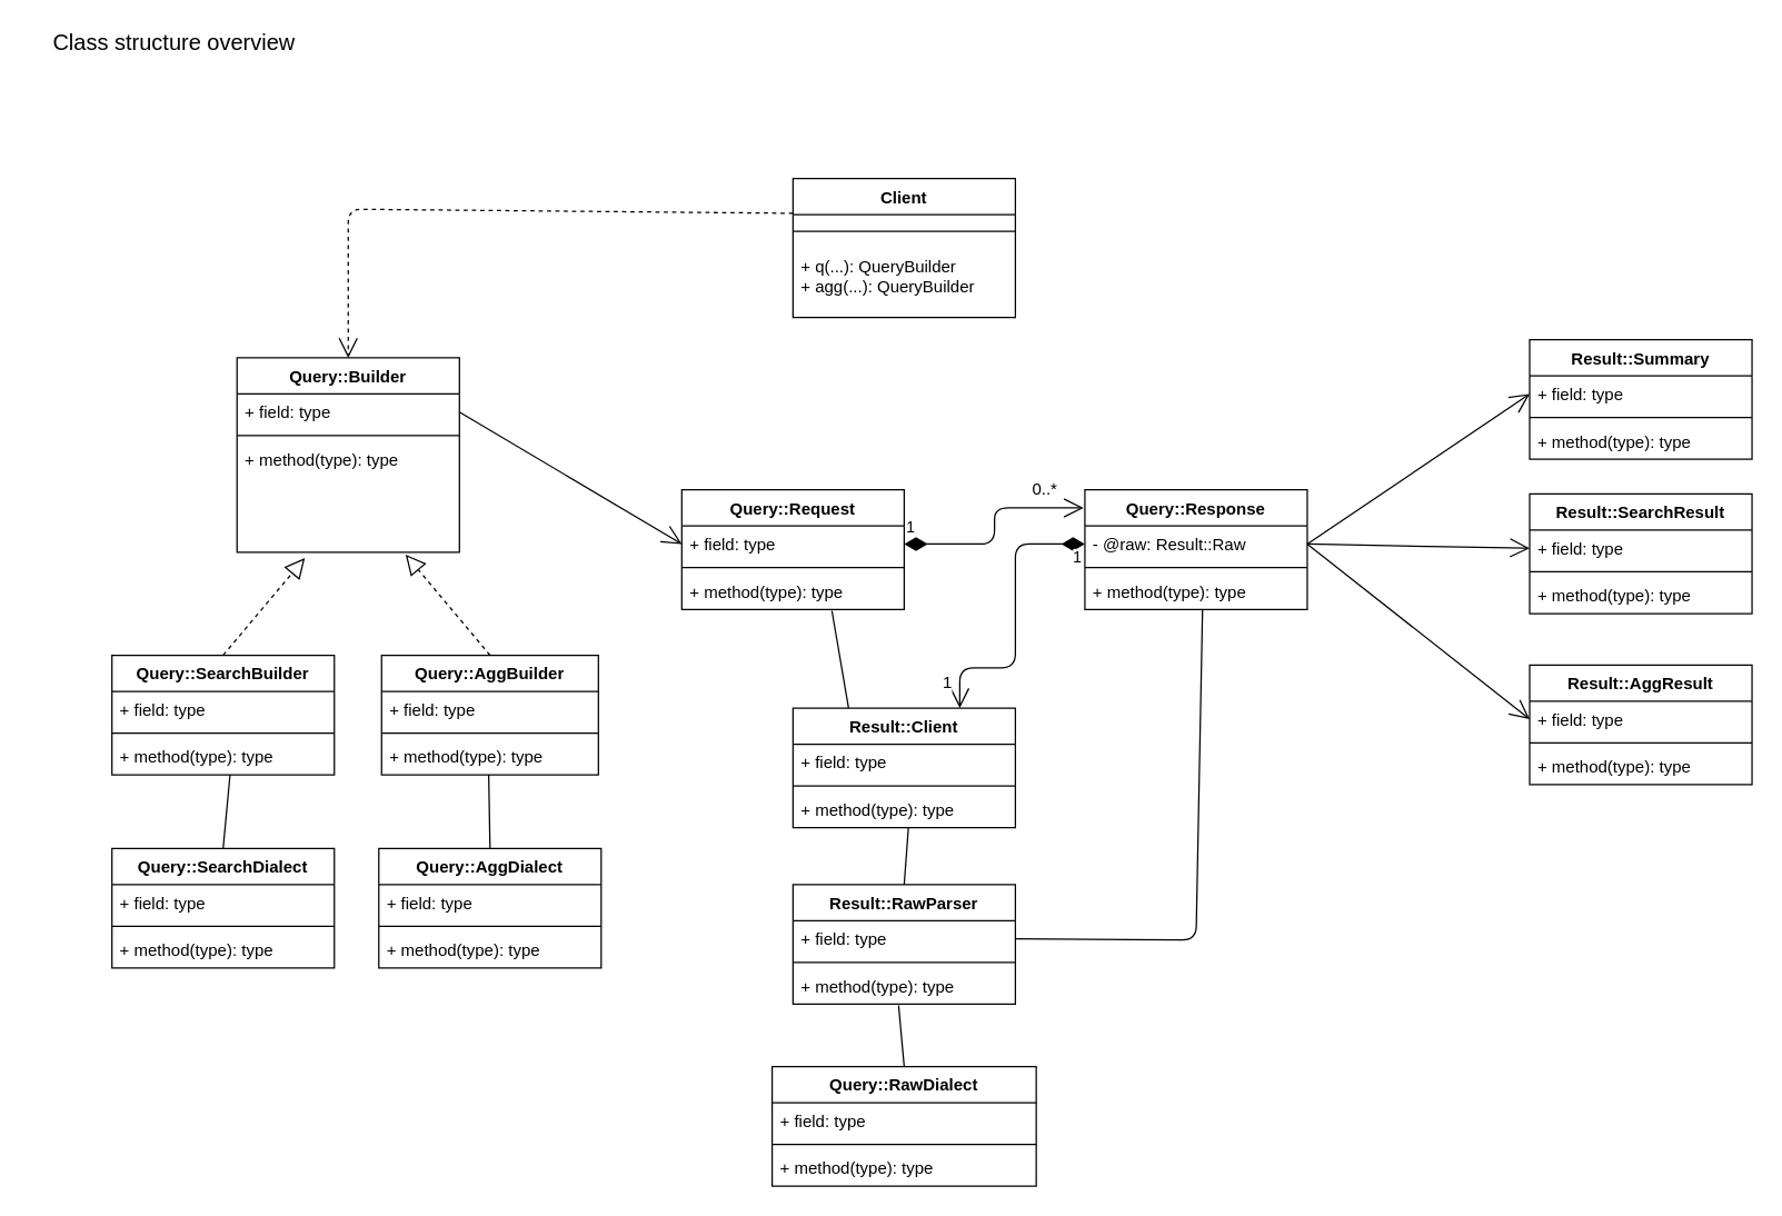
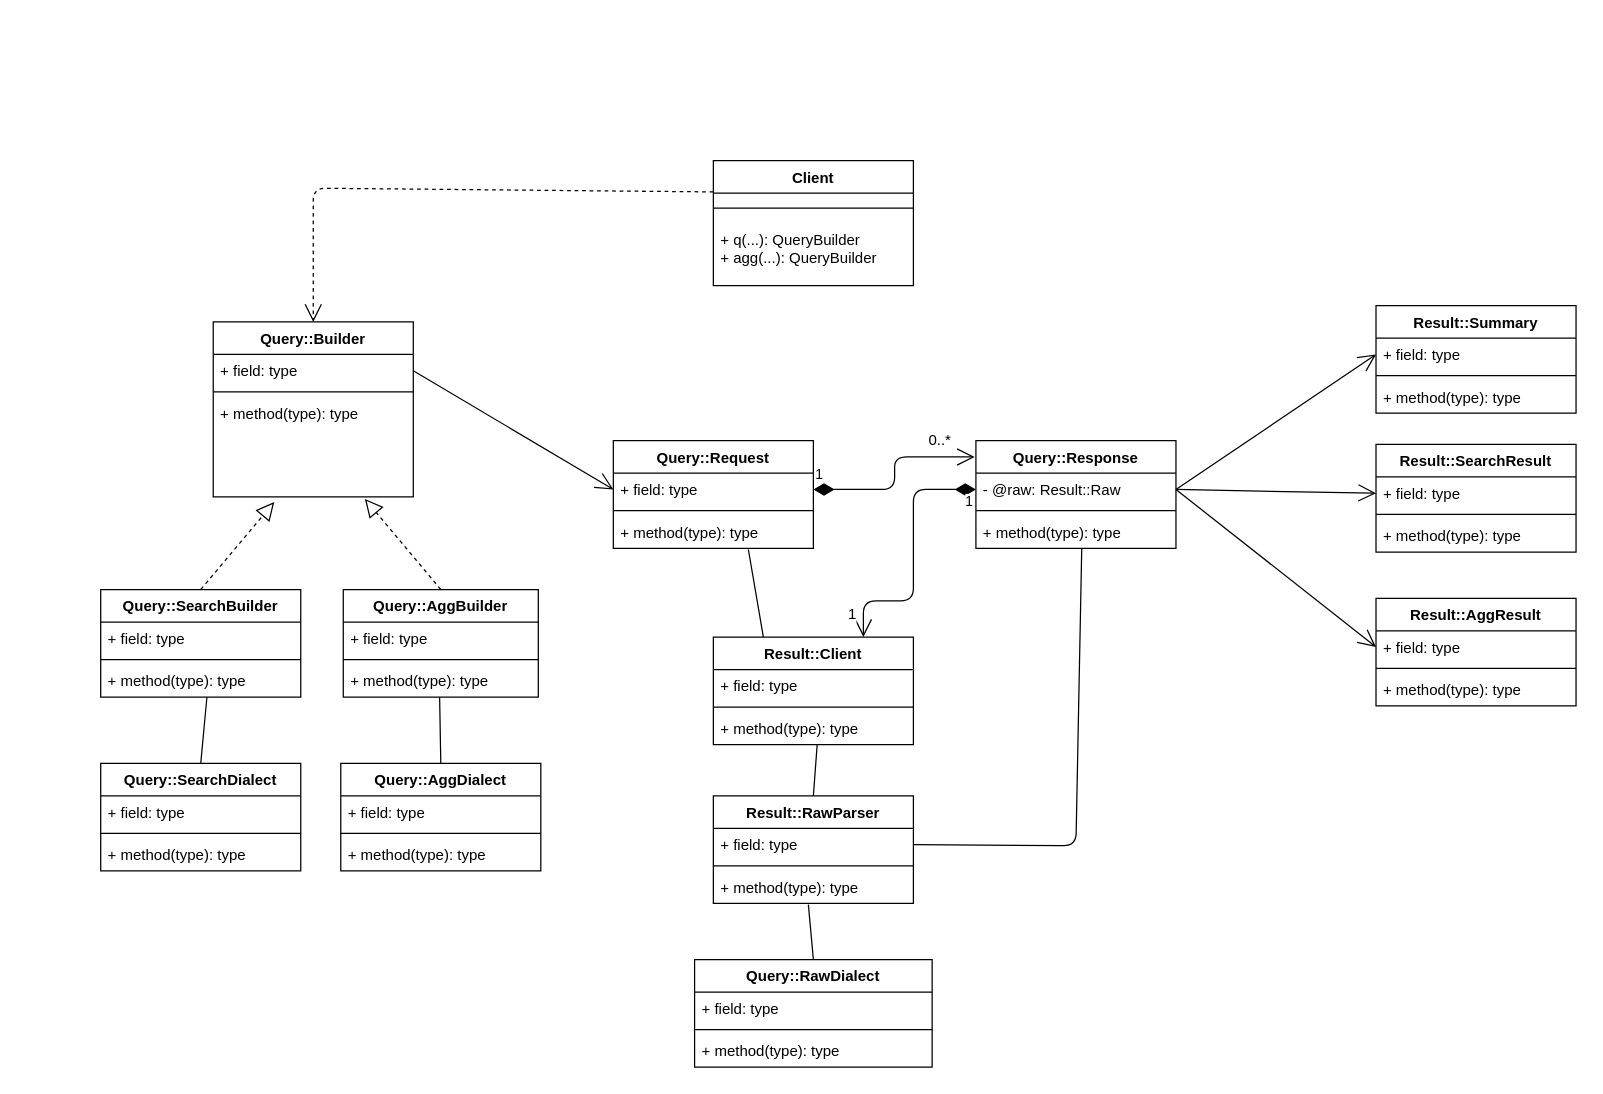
- <mxCell id="59" value="Class structure overview" style="text;html=1;strokeColor=none;fillColor=none;align=center;verticalAlign=middle;whiteSpace=wrap;rounded=0;fontSize=16;" parent="1" vertex="1"><mxGeometry width="210" height="20" as="geometry" x="20" y="20" /></mxCell>
